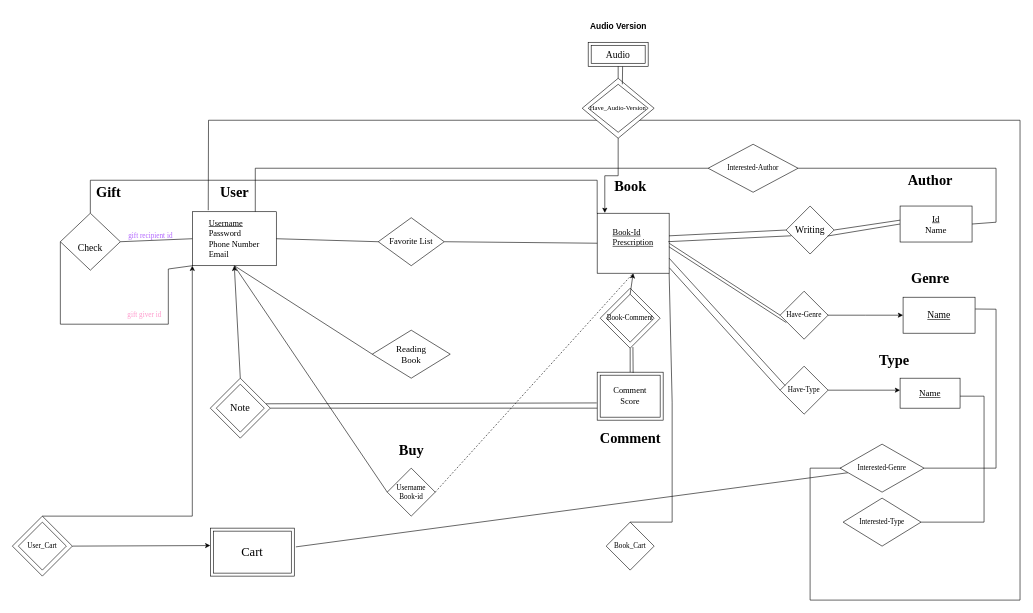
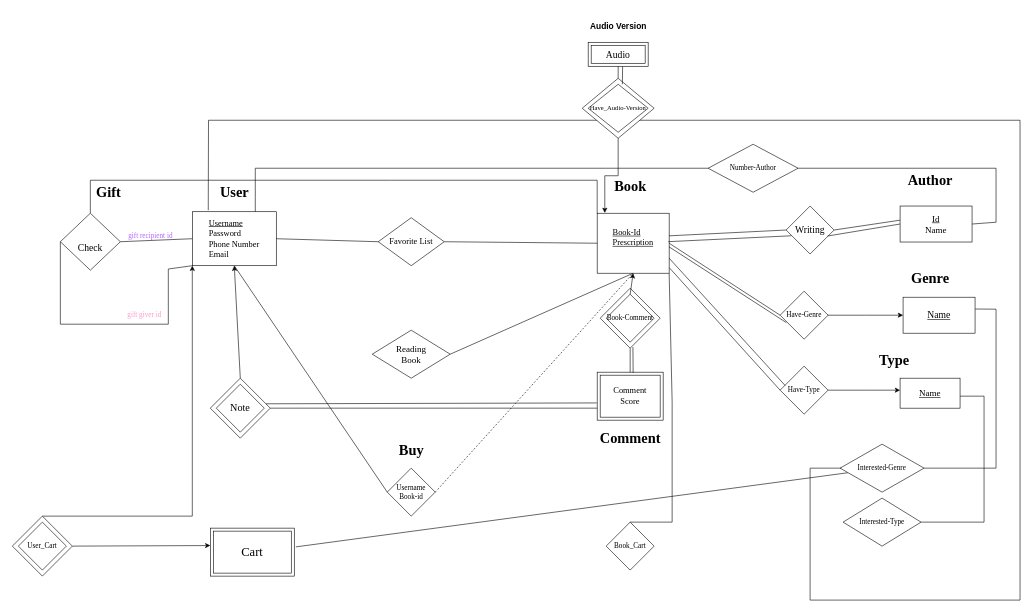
- <mxCell id="61" value="&lt;font face=&quot;Comic Sans MS&quot;&gt;Interested-Author&lt;/font&gt;" style="rhombus;whiteSpace=wrap;html=1;" parent="1" vertex="1"><mxGeometry x="1180" y="240" width="150" height="80" as="geometry" /></mxCell>
+ <mxCell id="61" value="&lt;font face=&quot;Comic Sans MS&quot;&gt;Number-Author&lt;/font&gt;" style="rhombus;whiteSpace=wrap;html=1;" parent="1" vertex="1"><mxGeometry x="1180" y="240" width="150" height="80" as="geometry" /></mxCell>
- <mxCell id="16" value="" style="endArrow=none;html=1;rounded=0;exitX=0;exitY=0.5;exitDx=0;exitDy=0;entryX=0.5;entryY=1;entryDx=0;entryDy=0;" parent="1" source="15" target="9" edge="1"><mxGeometry width="50" height="50" relative="1" as="geometry"><mxPoint x="380" y="560" as="sourcePoint" /><mxPoint x="450" y="470" as="targetPoint" /></mxGeometry></mxCell>
+ <mxCell id="17" value="" style="endArrow=none;html=1;rounded=0;entryX=0.5;entryY=1;entryDx=0;entryDy=0;exitX=1;exitY=0.5;exitDx=0;exitDy=0;" parent="1" source="15" target="11" edge="1"><mxGeometry width="50" height="50" relative="1" as="geometry"><mxPoint x="400" y="520" as="sourcePoint" /><mxPoint x="450" y="470" as="targetPoint" /></mxGeometry></mxCell>
